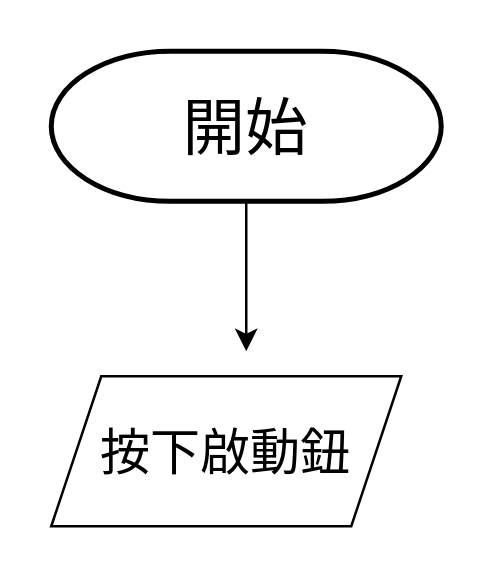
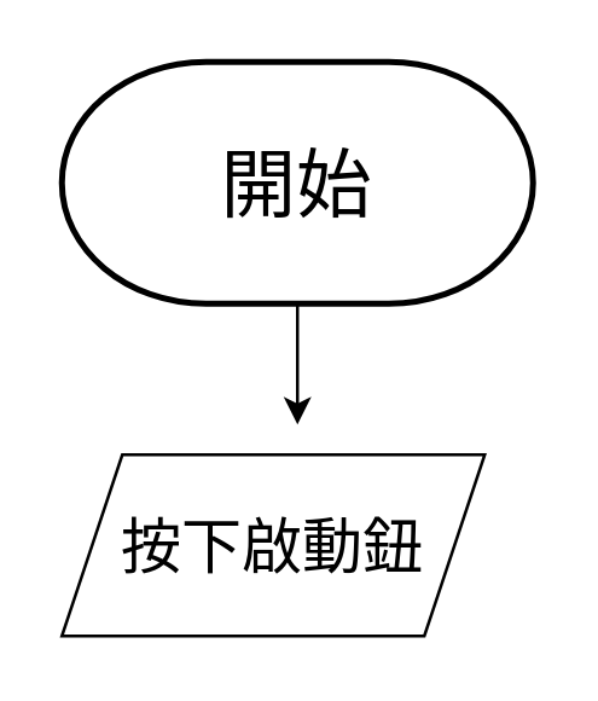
- <mxCell id="3" value="&lt;font style=&quot;font-size: 25px&quot;&gt;開始&lt;/font&gt;" style="strokeWidth=2;html=1;shape=mxgraph.flowchart.terminator;whiteSpace=wrap;" vertex="1" parent="1"><mxGeometry x="20" y="20" width="156" height="60" as="geometry" /></mxCell>
+ <mxCell id="3" value="&lt;font style=&quot;font-size: 25px&quot;&gt;開始&lt;/font&gt;" style="strokeWidth=2;html=1;shape=mxgraph.flowchart.terminator;whiteSpace=wrap;" vertex="1" parent="1"><mxGeometry x="20" y="20" width="156" height="80" as="geometry" /></mxCell>
